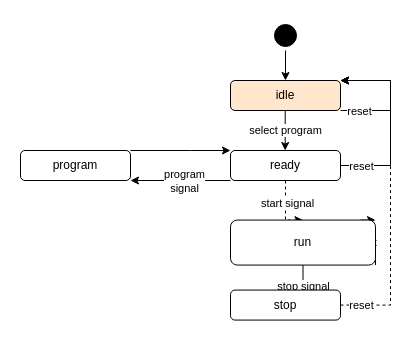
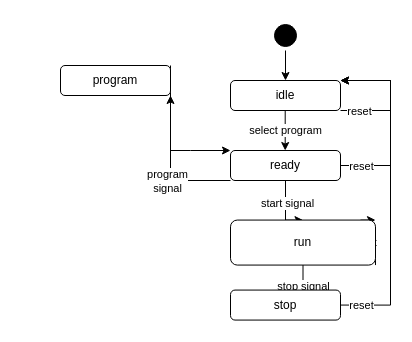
- <mxCell id="6" value="idle" style="rounded=1;whiteSpace=wrap;html=1;fillColor=#ffe6cc;" parent="1" vertex="1"><mxGeometry x="230" y="80" width="110" height="30" as="geometry" /></mxCell>
+ <mxCell id="6" value="idle" style="rounded=1;whiteSpace=wrap;html=1;" parent="1" vertex="1"><mxGeometry x="230" y="80" width="110" height="30" as="geometry" /></mxCell>
- <mxCell id="25" value="program" style="rounded=1;whiteSpace=wrap;html=1;strokeColor=#000000;" parent="1" vertex="1"><mxGeometry x="20" y="150" width="110" height="30" as="geometry" /></mxCell>
+ <mxCell id="25" value="program" style="rounded=1;whiteSpace=wrap;html=1;strokeColor=#000000;" parent="1" vertex="1"><mxGeometry x="60" y="65" width="110" height="30" as="geometry" /></mxCell>
- <mxCell id="2" style="edgeStyle=orthogonalEdgeStyle;rounded=0;orthogonalLoop=1;jettySize=auto;html=1;strokeColor=#000000;entryX=0.5;entryY=0;entryDx=0;entryDy=0;exitX=0.5;exitY=1;exitDx=0;exitDy=0;dashed=1;" parent="1" source="23" target="13" edge="1"><mxGeometry relative="1" as="geometry"><mxPoint x="285" y="160" as="sourcePoint" /><Array as="points"><mxPoint x="285" y="200" /><mxPoint x="285" y="200" /></Array></mxGeometry></mxCell>
+ <mxCell id="2" style="edgeStyle=orthogonalEdgeStyle;rounded=0;orthogonalLoop=1;jettySize=auto;html=1;strokeColor=#000000;entryX=0.5;entryY=0;entryDx=0;entryDy=0;exitX=0.5;exitY=1;exitDx=0;exitDy=0;" parent="1" source="23" target="13" edge="1"><mxGeometry relative="1" as="geometry"><mxPoint x="285" y="160" as="sourcePoint" /><Array as="points"><mxPoint x="285" y="200" /><mxPoint x="285" y="200" /></Array></mxGeometry></mxCell>
- <mxCell id="14" style="edgeStyle=orthogonalEdgeStyle;rounded=0;orthogonalLoop=1;jettySize=auto;html=1;entryX=1;entryY=0;entryDx=0;entryDy=0;strokeColor=#000000;exitX=1;exitY=0.5;exitDx=0;exitDy=0;dashed=1;" parent="1" source="16" target="6" edge="1"><mxGeometry relative="1" as="geometry"><Array as="points"><mxPoint x="390" y="305" /><mxPoint x="390" y="80" /></Array></mxGeometry></mxCell>
+ <mxCell id="14" style="edgeStyle=orthogonalEdgeStyle;rounded=0;orthogonalLoop=1;jettySize=auto;html=1;entryX=1;entryY=0;entryDx=0;entryDy=0;strokeColor=#000000;exitX=1;exitY=0.5;exitDx=0;exitDy=0;" parent="1" source="16" target="6" edge="1"><mxGeometry relative="1" as="geometry"><Array as="points"><mxPoint x="390" y="305" /><mxPoint x="390" y="80" /></Array></mxGeometry></mxCell>
